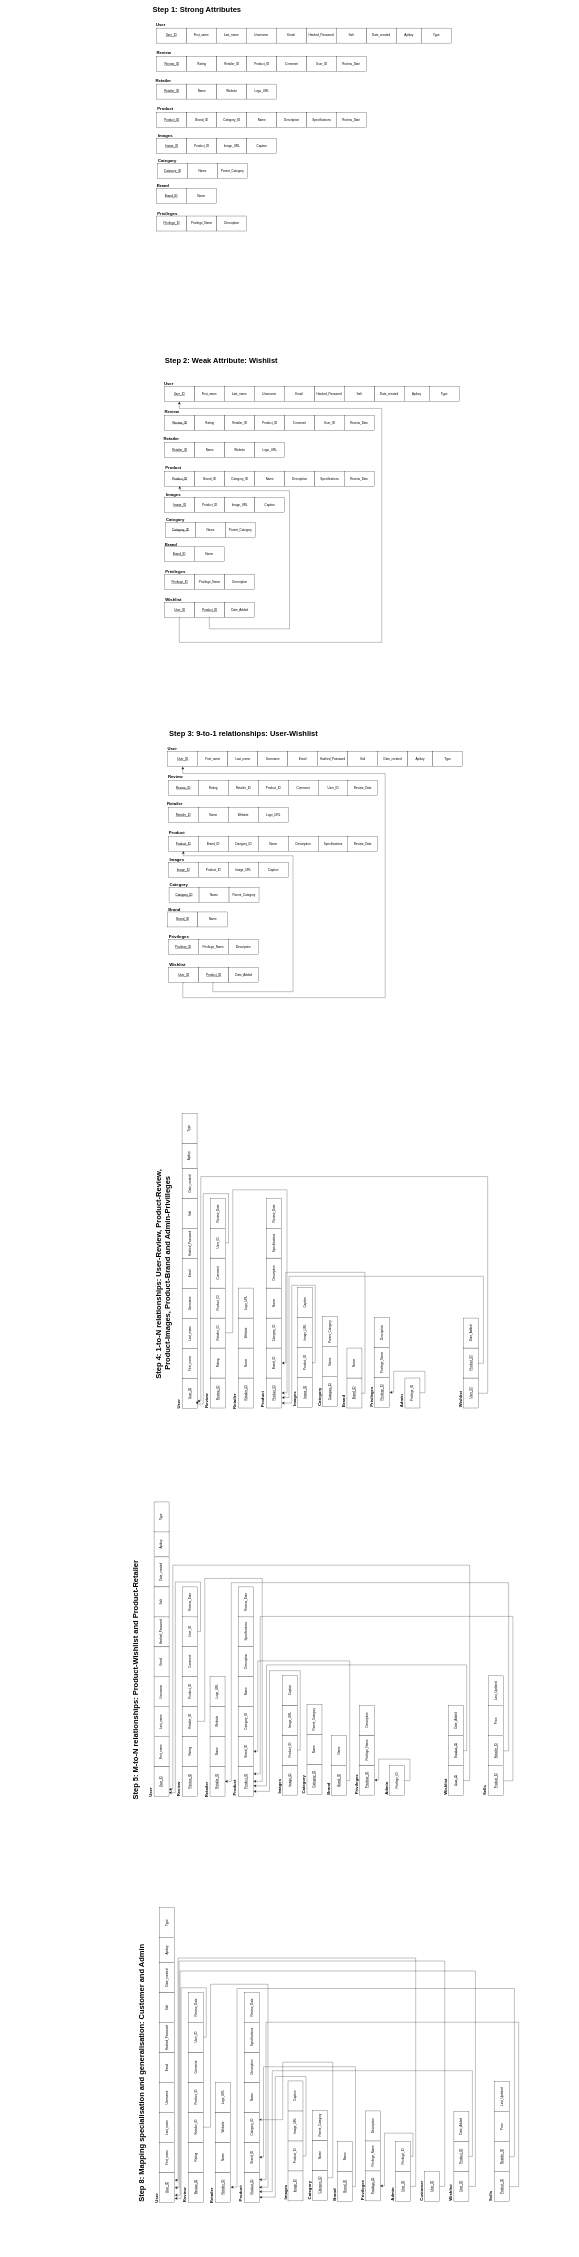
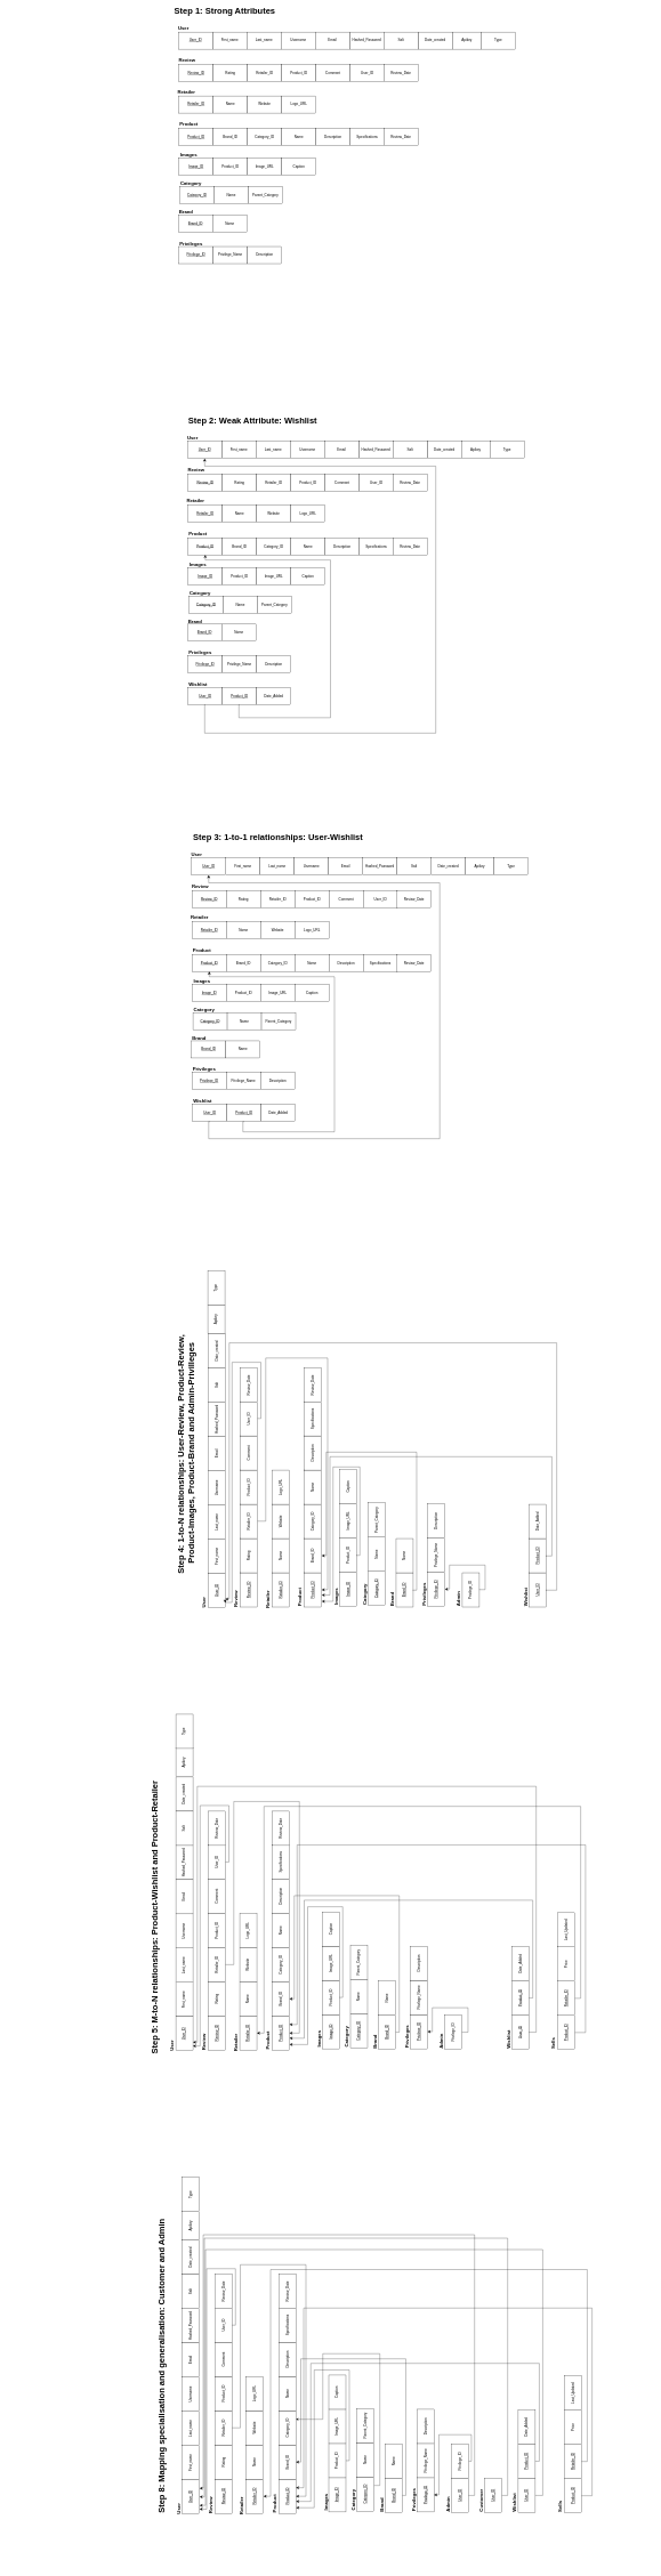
- <mxCell id="111" value="&lt;b&gt;&lt;font style=&quot;font-size: 30px;&quot;&gt;Step 2: Weak Attribute: Wishlist&lt;/font&gt;&lt;/b&gt;" style="text;html=1;align=center;verticalAlign=middle;whiteSpace=wrap;rounded=0;" vertex="1" parent="1"><mxGeometry x="630" y="1425" width="510" height="30" as="geometry" /></mxCell>
+ <mxCell id="111" value="&lt;b&gt;&lt;font style=&quot;font-size: 30px;&quot;&gt;Step 2: Weak Attribute: Wishlist&lt;/font&gt;&lt;/b&gt;" style="text;html=1;align=center;verticalAlign=middle;whiteSpace=wrap;rounded=0;" vertex="1" parent="1"><mxGeometry x="630" y="1455" width="510" height="30" as="geometry" /></mxCell>
- <mxCell id="173" value="&lt;b&gt;&lt;font style=&quot;font-size: 30px;&quot;&gt;Step 3: 9-to-1 relationships: User-Wishlist&lt;/font&gt;&lt;/b&gt;" style="text;html=1;align=center;verticalAlign=middle;whiteSpace=wrap;rounded=0;" vertex="1" parent="1"><mxGeometry x="644" y="2916" width="660" height="30" as="geometry" /></mxCell>
+ <mxCell id="173" value="&lt;b&gt;&lt;font style=&quot;font-size: 30px;&quot;&gt;Step 3: 1-to-1 relationships: User-Wishlist&lt;/font&gt;&lt;/b&gt;" style="text;html=1;align=center;verticalAlign=middle;whiteSpace=wrap;rounded=0;" vertex="1" parent="1"><mxGeometry x="644" y="2916" width="660" height="30" as="geometry" /></mxCell>
